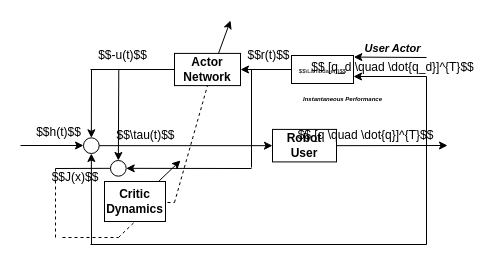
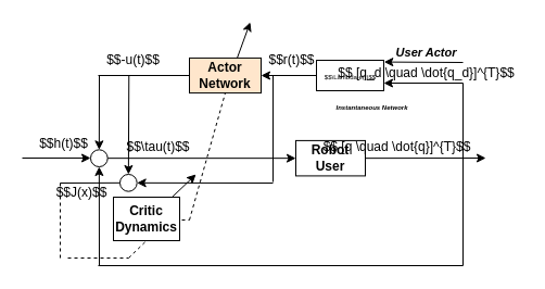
- <mxCell id="19" value="&lt;b&gt;Actor Network&lt;/b&gt;" style="rounded=0;whiteSpace=wrap;html=1;" vertex="1" parent="1"><mxGeometry x="174" y="52.91" width="66" height="32.19" as="geometry" /></mxCell>
+ <mxCell id="19" value="&lt;b&gt;Actor Network&lt;/b&gt;" style="rounded=0;whiteSpace=wrap;html=1;fillColor=#ffe6cc;" vertex="1" parent="1"><mxGeometry x="174" y="52.91" width="66" height="32.19" as="geometry" /></mxCell>
- <mxCell id="9" value="&lt;font style=&quot;font-size: 6px&quot;&gt;&lt;b&gt;&lt;i&gt;Instantaneous Performance&lt;br style=&quot;font-size: 6px&quot;&gt;&lt;/i&gt;&lt;/b&gt;&lt;br&gt;&lt;/font&gt;" style="text;html=1;align=center;verticalAlign=middle;resizable=0;points=[];autosize=1;" vertex="1" parent="1"><mxGeometry x="258" y="86" width="168" height="35" as="geometry" /></mxCell>
+ <mxCell id="9" value="&lt;font style=&quot;font-size: 6px&quot;&gt;&lt;b&gt;&lt;i&gt;Instantaneous Network&lt;br style=&quot;font-size: 6px&quot;&gt;&lt;/i&gt;&lt;/b&gt;&lt;br&gt;&lt;/font&gt;" style="text;html=1;align=center;verticalAlign=middle;resizable=0;points=[];autosize=1;" vertex="1" parent="1"><mxGeometry x="258" y="86" width="168" height="35" as="geometry" /></mxCell>
